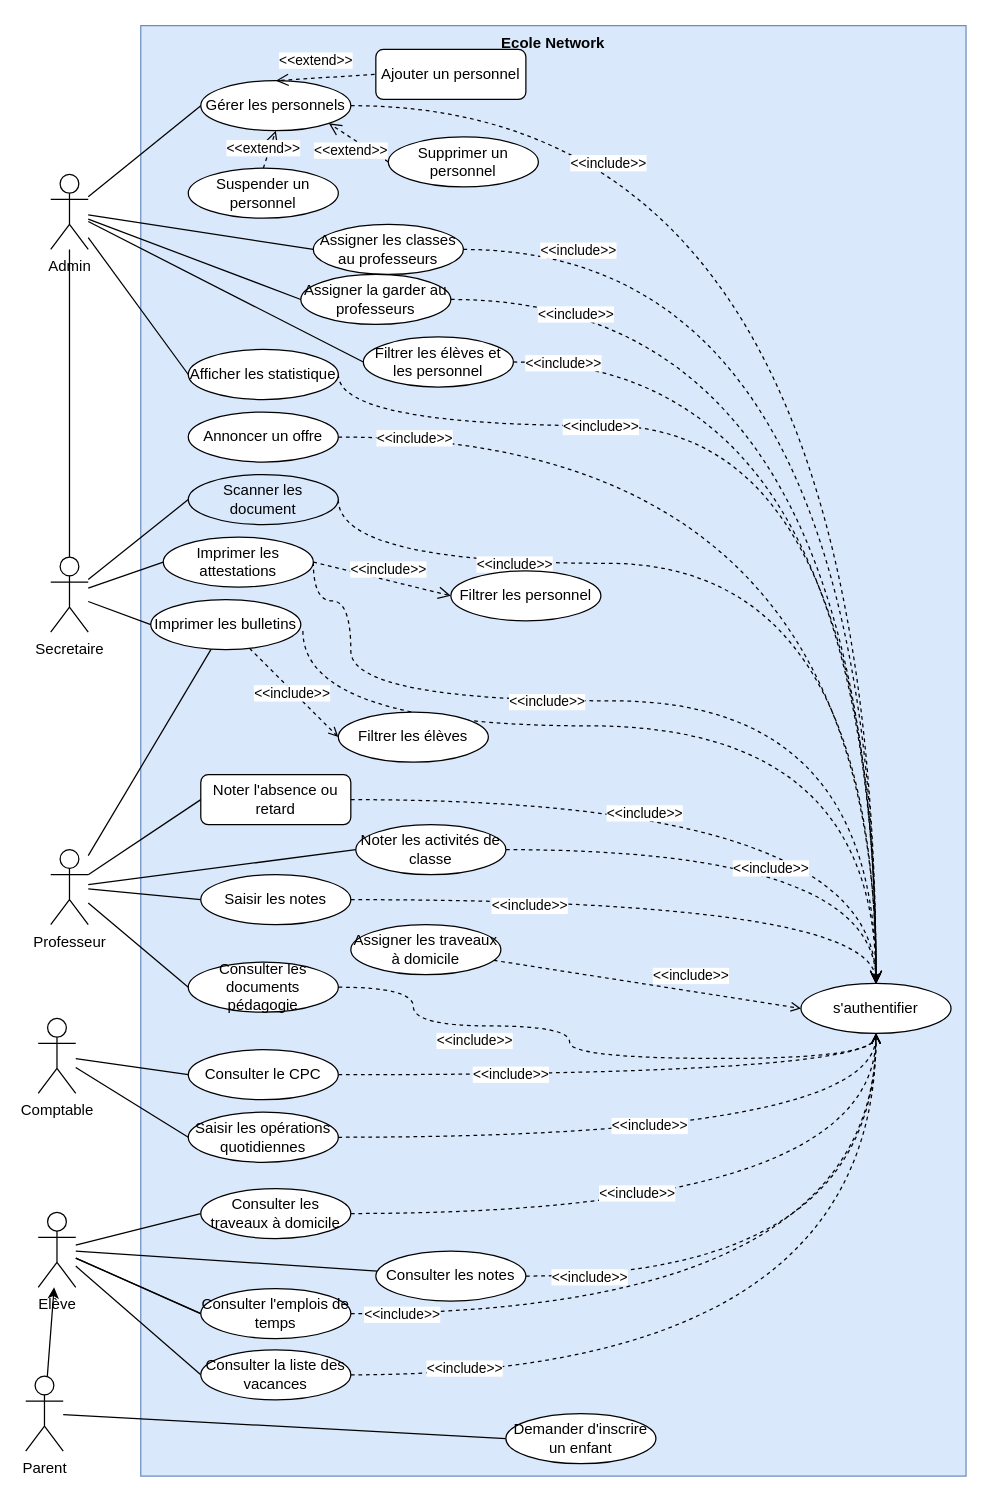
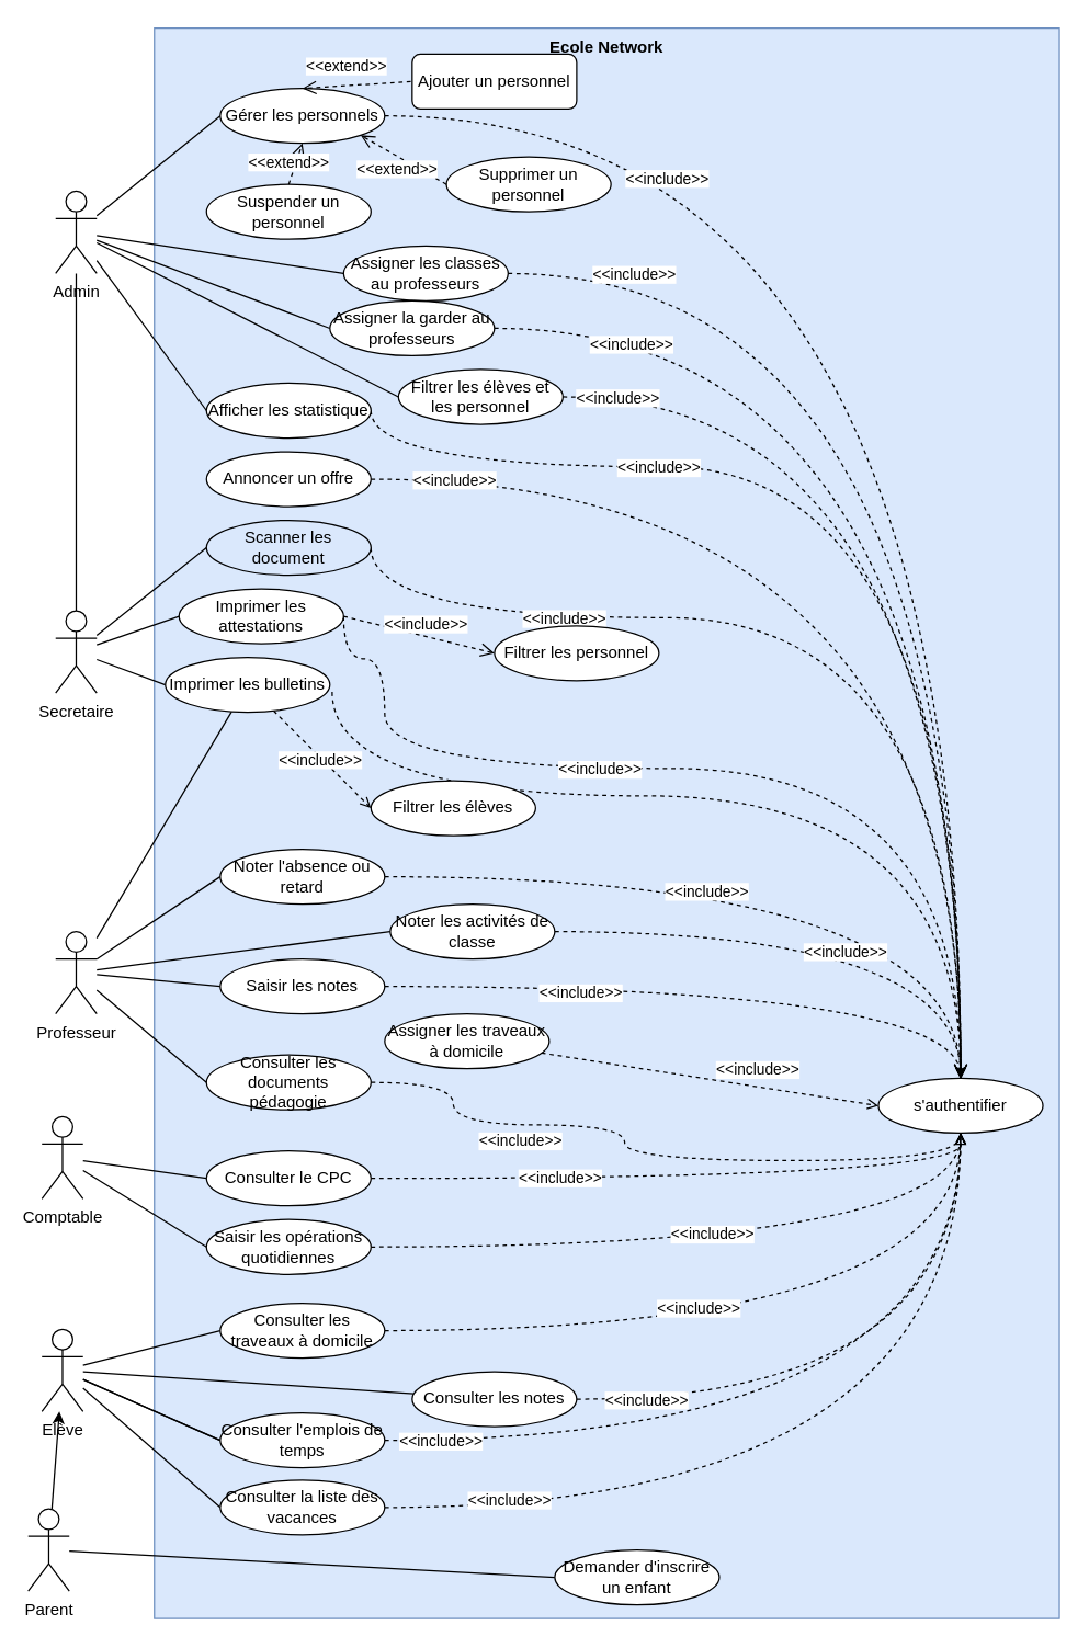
- <mxCell id="24" value="Supprimer un personnel" style="ellipse;whiteSpace=wrap;html=1;" vertex="1" parent="1"><mxGeometry x="310" y="109" width="120" height="40" as="geometry" /></mxCell>
+ <mxCell id="24" value="Supprimer un personnel" style="ellipse;whiteSpace=wrap;html=1;" vertex="1" parent="1"><mxGeometry x="325" y="114" width="120" height="40" as="geometry" /></mxCell>
- <mxCell id="52" value="Noter l'absence ou retard" style="whiteSpace=wrap;html=1;rounded=1;" vertex="1" parent="1"><mxGeometry x="160" y="619" width="120" height="40" as="geometry" /></mxCell>
+ <mxCell id="52" value="Noter l'absence ou retard" style="ellipse;whiteSpace=wrap;html=1;" vertex="1" parent="1"><mxGeometry x="160" y="619" width="120" height="40" as="geometry" /></mxCell>
- <mxCell id="72" style="edgeStyle=orthogonalEdgeStyle;rounded=0;orthogonalLoop=1;jettySize=auto;html=1;entryX=0.5;entryY=1;entryDx=0;entryDy=0;dashed=1;endArrow=open;endFill=0;curved=1;" edge="1" parent="1" source="74" target="95"><mxGeometry relative="1" as="geometry" /></mxCell>
+ <mxCell id="72" style="edgeStyle=orthogonalEdgeStyle;rounded=0;orthogonalLoop=1;jettySize=auto;html=1;entryX=0.5;entryY=1;entryDx=0;entryDy=0;dashed=1;endArrow=block;endFill=0;curved=1;" edge="1" parent="1" source="74" target="95"><mxGeometry relative="1" as="geometry" /></mxCell>
